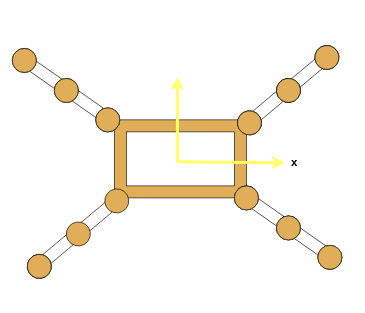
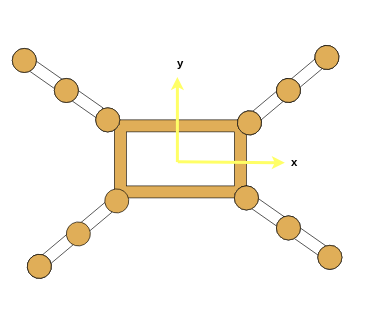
+ <mxCell id="43" value="&lt;b&gt;&lt;font style=&quot;font-size: 19px;&quot;&gt;y&lt;/font&gt;&lt;/b&gt;" style="text;html=1;strokeColor=none;fillColor=none;align=center;verticalAlign=middle;whiteSpace=wrap;rounded=0;" vertex="1" parent="1"><mxGeometry x="270" y="90" width="60" height="30" as="geometry" /></mxCell>
